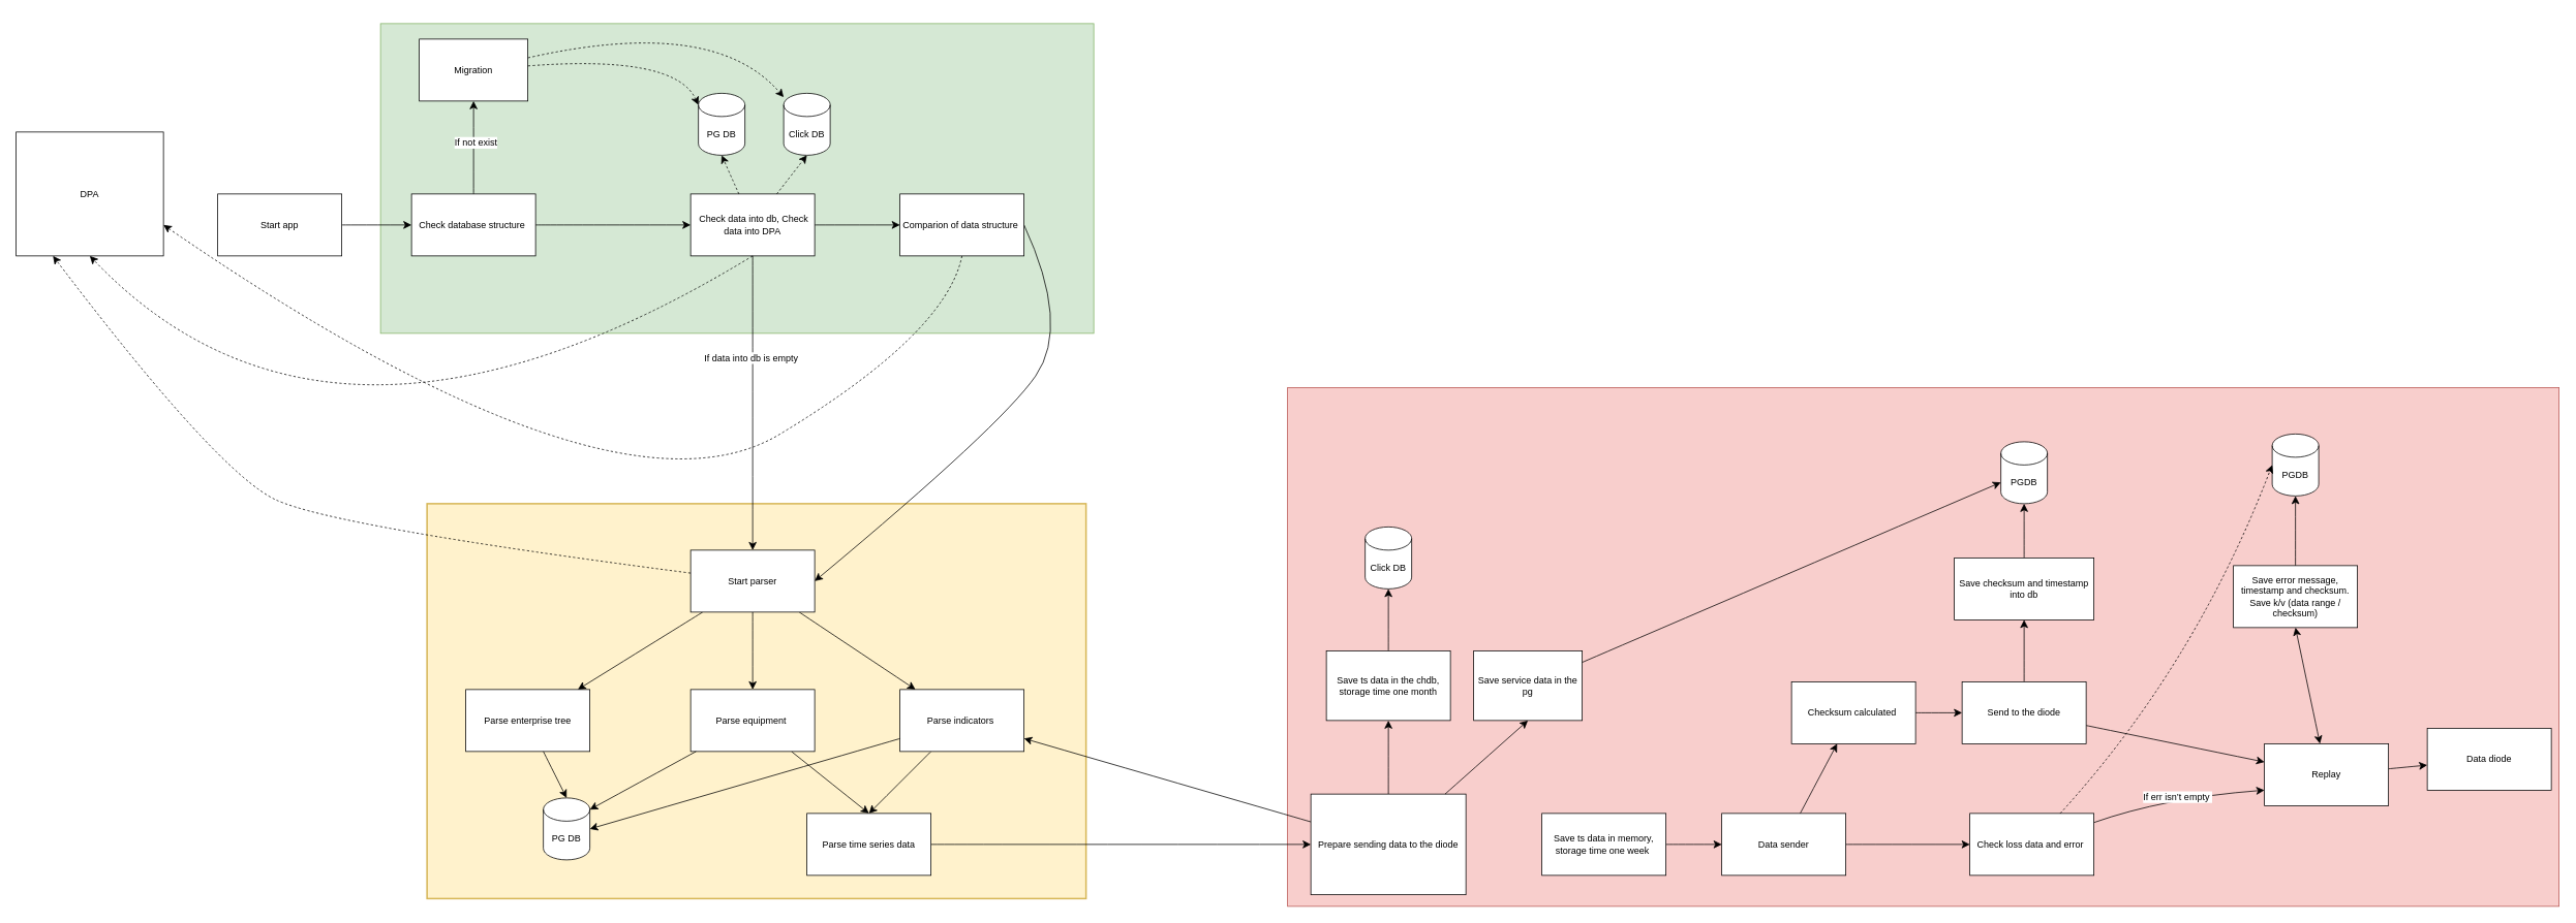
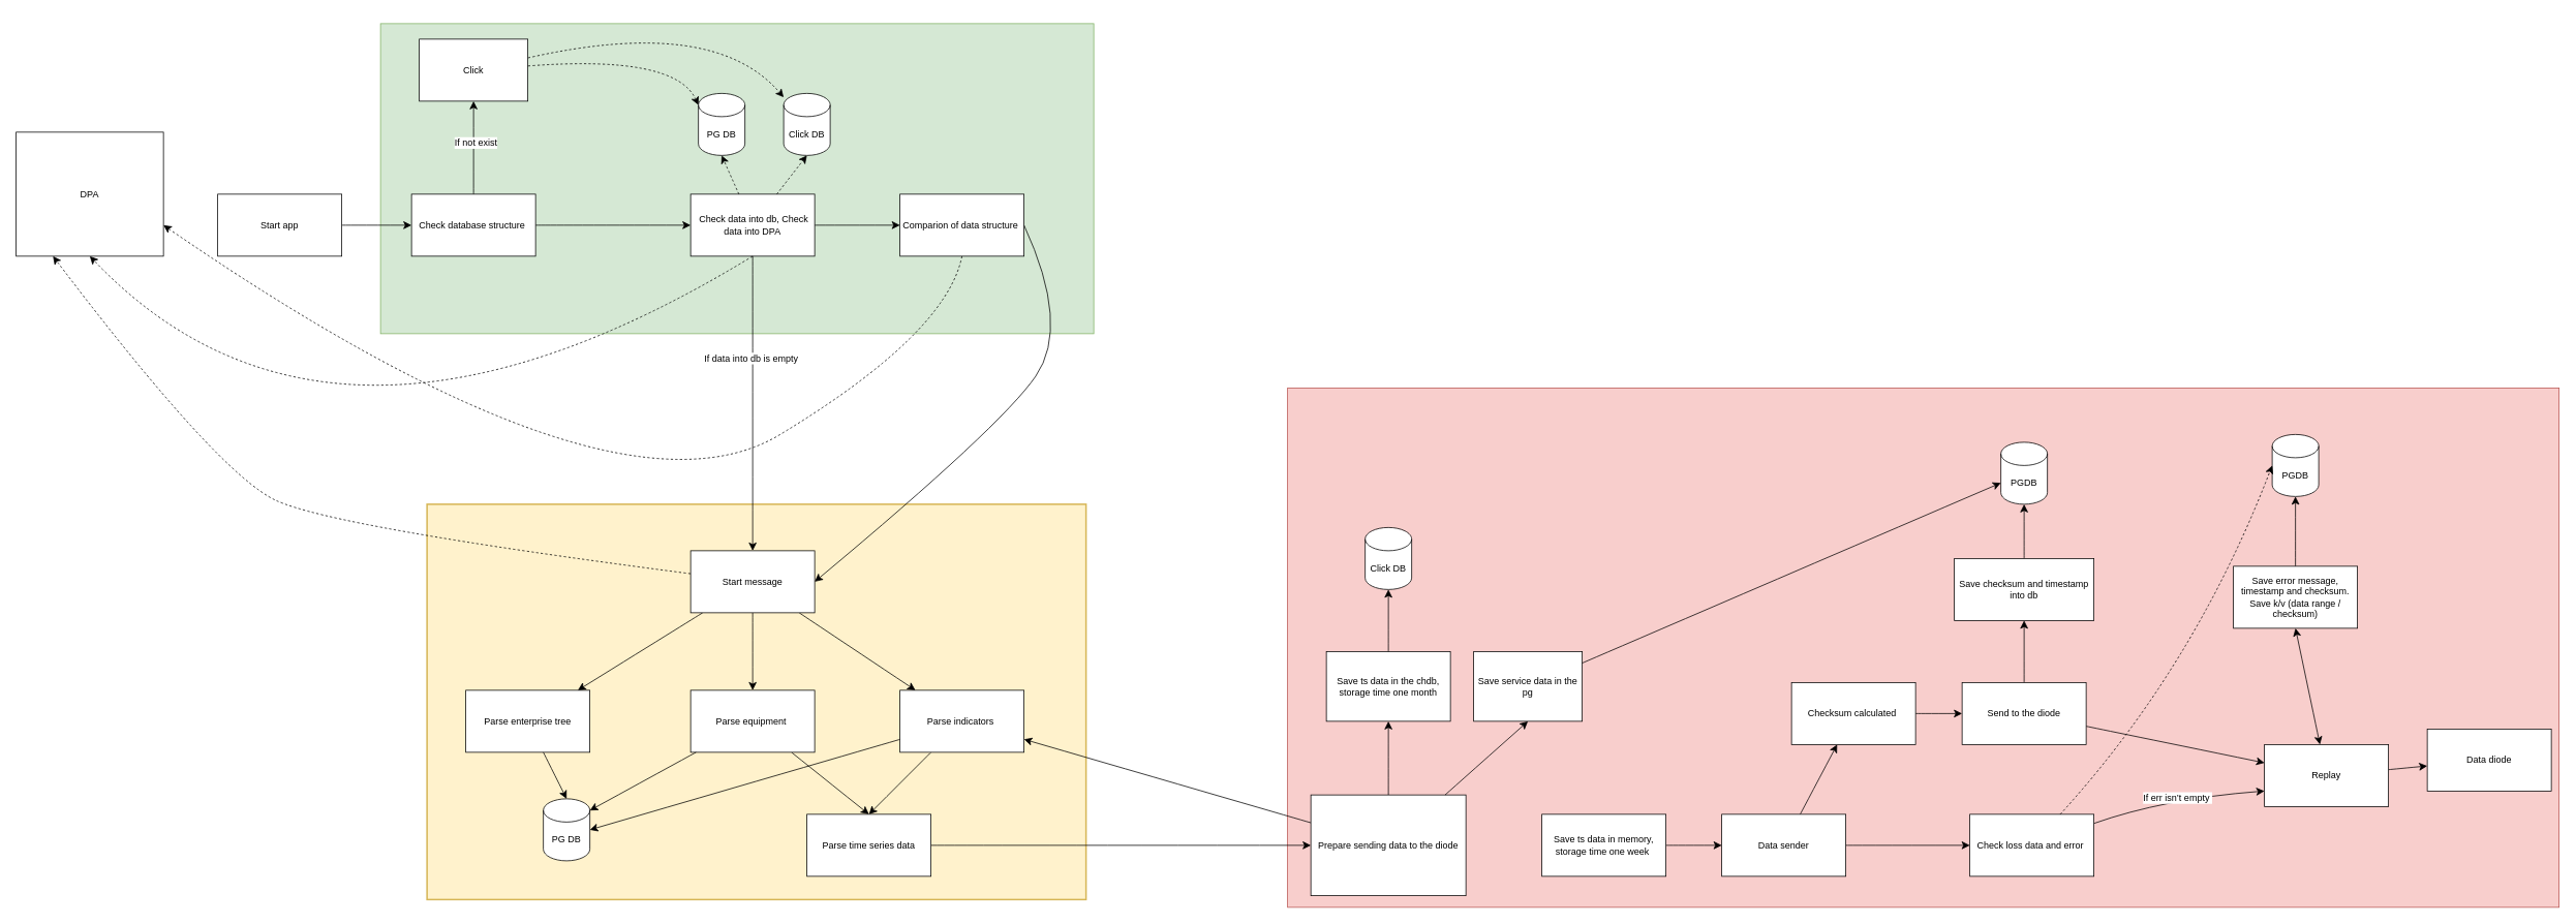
- <mxCell id="13" value="&amp;nbsp;Migration&amp;nbsp;" style="rounded=0;whiteSpace=wrap;html=1;" parent="1" vertex="1"><mxGeometry x="540" y="50" width="140" height="80" as="geometry" /></mxCell>
+ <mxCell id="13" value="&amp;nbsp;Click&amp;nbsp;" style="rounded=0;whiteSpace=wrap;html=1;" parent="1" vertex="1"><mxGeometry x="540" y="50" width="140" height="80" as="geometry" /></mxCell>
- <mxCell id="28" value="Start parser" style="rounded=0;whiteSpace=wrap;html=1;" parent="1" vertex="1"><mxGeometry x="890" y="710" width="160" height="80" as="geometry" /></mxCell>
+ <mxCell id="28" value="Start message" style="rounded=0;whiteSpace=wrap;html=1;" parent="1" vertex="1"><mxGeometry x="890" y="710" width="160" height="80" as="geometry" /></mxCell>
